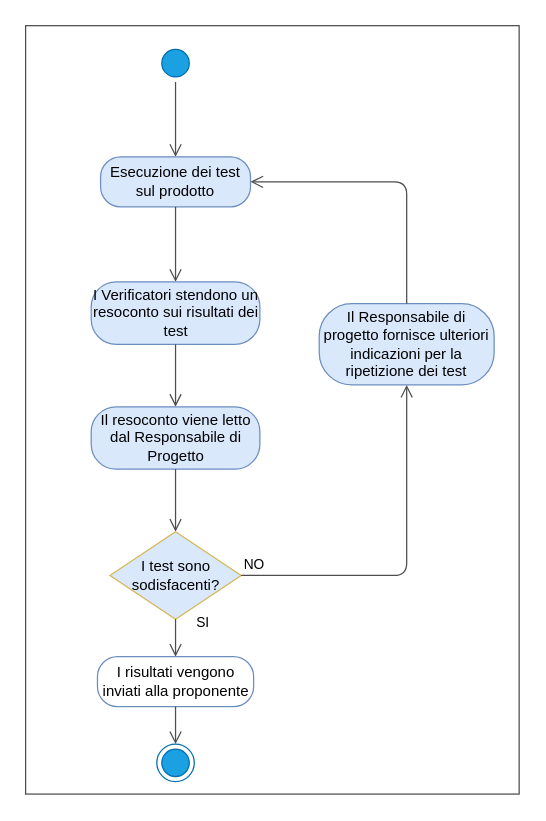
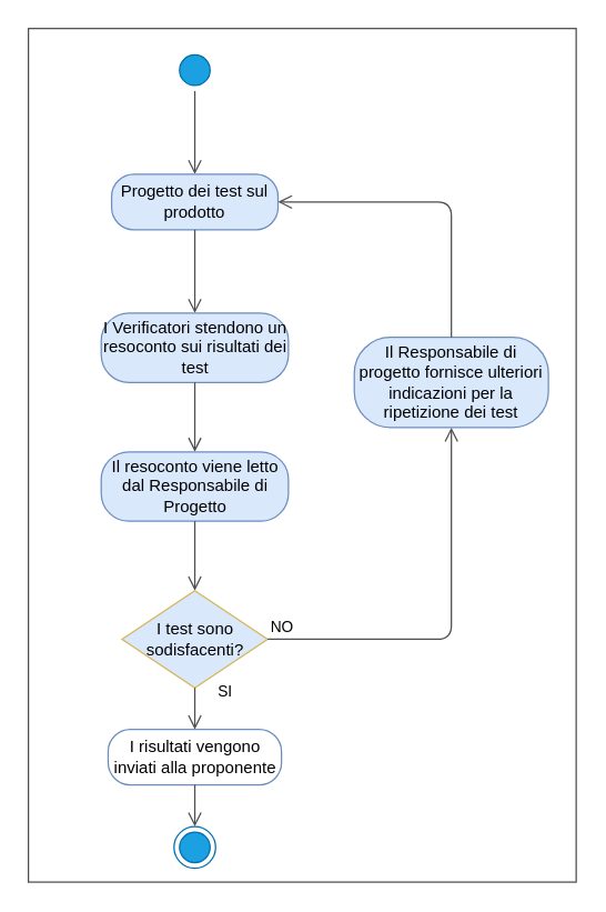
- <mxCell id="4" value="Esecuzione dei test sul prodotto" style="rounded=1;whiteSpace=wrap;html=1;arcSize=40;fillColor=#dae8fc;strokeColor=#6c8ebf;" vertex="1" parent="1"><mxGeometry x="80" y="125" width="120" height="40" as="geometry" /></mxCell>
+ <mxCell id="4" value="Progetto dei test sul prodotto" style="rounded=1;whiteSpace=wrap;html=1;arcSize=40;fillColor=#dae8fc;strokeColor=#6c8ebf;" vertex="1" parent="1"><mxGeometry x="80" y="125" width="120" height="40" as="geometry" /></mxCell>
